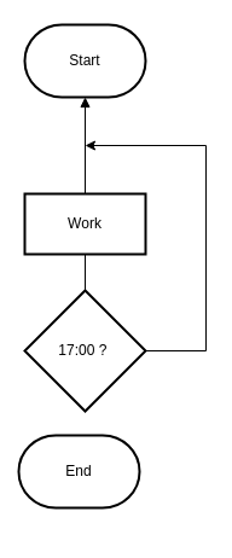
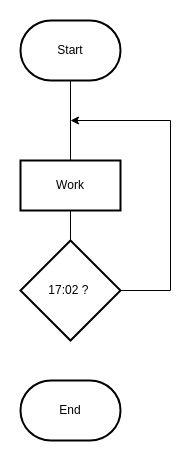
- <mxCell id="6" value="" style="endArrow=block;html=1;rounded=0;entryX=0.5;entryY=1;entryDx=0;entryDy=0;entryPerimeter=0;exitX=0.5;exitY=0;exitDx=0;exitDy=0;" parent="1" source="4" target="2" edge="1"><mxGeometry width="50" height="50" relative="1" as="geometry"><mxPoint x="170" y="180" as="sourcePoint" /><mxPoint x="220" y="130" as="targetPoint" /></mxGeometry></mxCell>
+ <mxCell id="6" value="" style="endArrow=none;html=1;rounded=0;entryX=0.5;entryY=1;entryDx=0;entryDy=0;entryPerimeter=0;exitX=0.5;exitY=0;exitDx=0;exitDy=0;" parent="1" source="4" target="2" edge="1"><mxGeometry width="50" height="50" relative="1" as="geometry"><mxPoint x="170" y="180" as="sourcePoint" /><mxPoint x="220" y="130" as="targetPoint" /></mxGeometry></mxCell>
- <mxCell id="5" value="17:00 ?&amp;nbsp;" style="strokeWidth=2;html=1;shape=mxgraph.flowchart.decision;whiteSpace=wrap;" parent="1" vertex="1"><mxGeometry x="20" y="240" width="100" height="100" as="geometry" /></mxCell>
+ <mxCell id="5" value="17:02 ?&amp;nbsp;" style="strokeWidth=2;html=1;shape=mxgraph.flowchart.decision;whiteSpace=wrap;" parent="1" vertex="1"><mxGeometry x="20" y="240" width="100" height="100" as="geometry" /></mxCell>
- <mxCell id="3" value="End" style="strokeWidth=2;html=1;shape=mxgraph.flowchart.terminator;whiteSpace=wrap;" parent="1" vertex="1"><mxGeometry x="15" y="360" width="100" height="60" as="geometry" /></mxCell>
+ <mxCell id="3" value="End" style="strokeWidth=2;html=1;shape=mxgraph.flowchart.terminator;whiteSpace=wrap;" parent="1" vertex="1"><mxGeometry x="20" y="380" width="100" height="60" as="geometry" /></mxCell>
